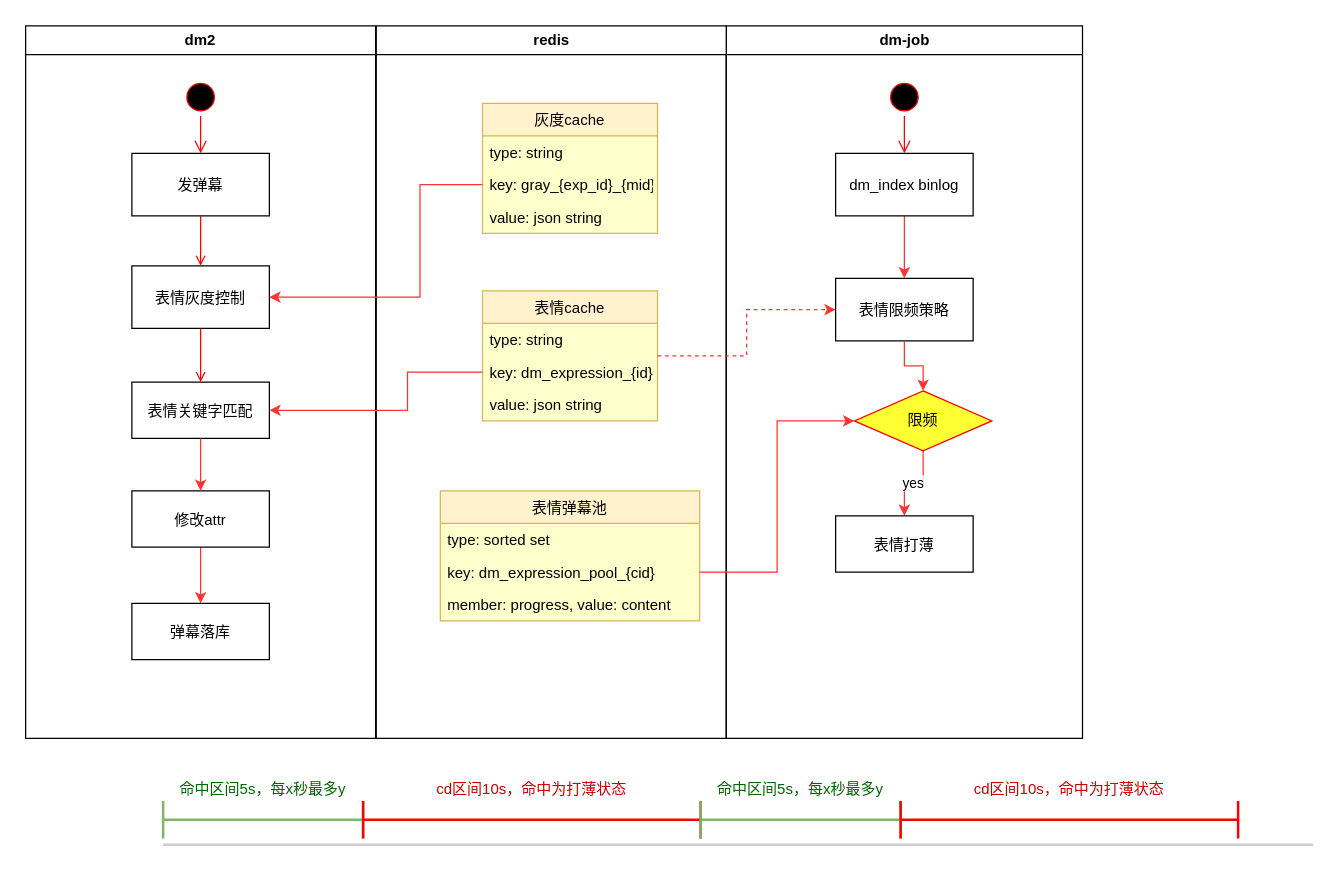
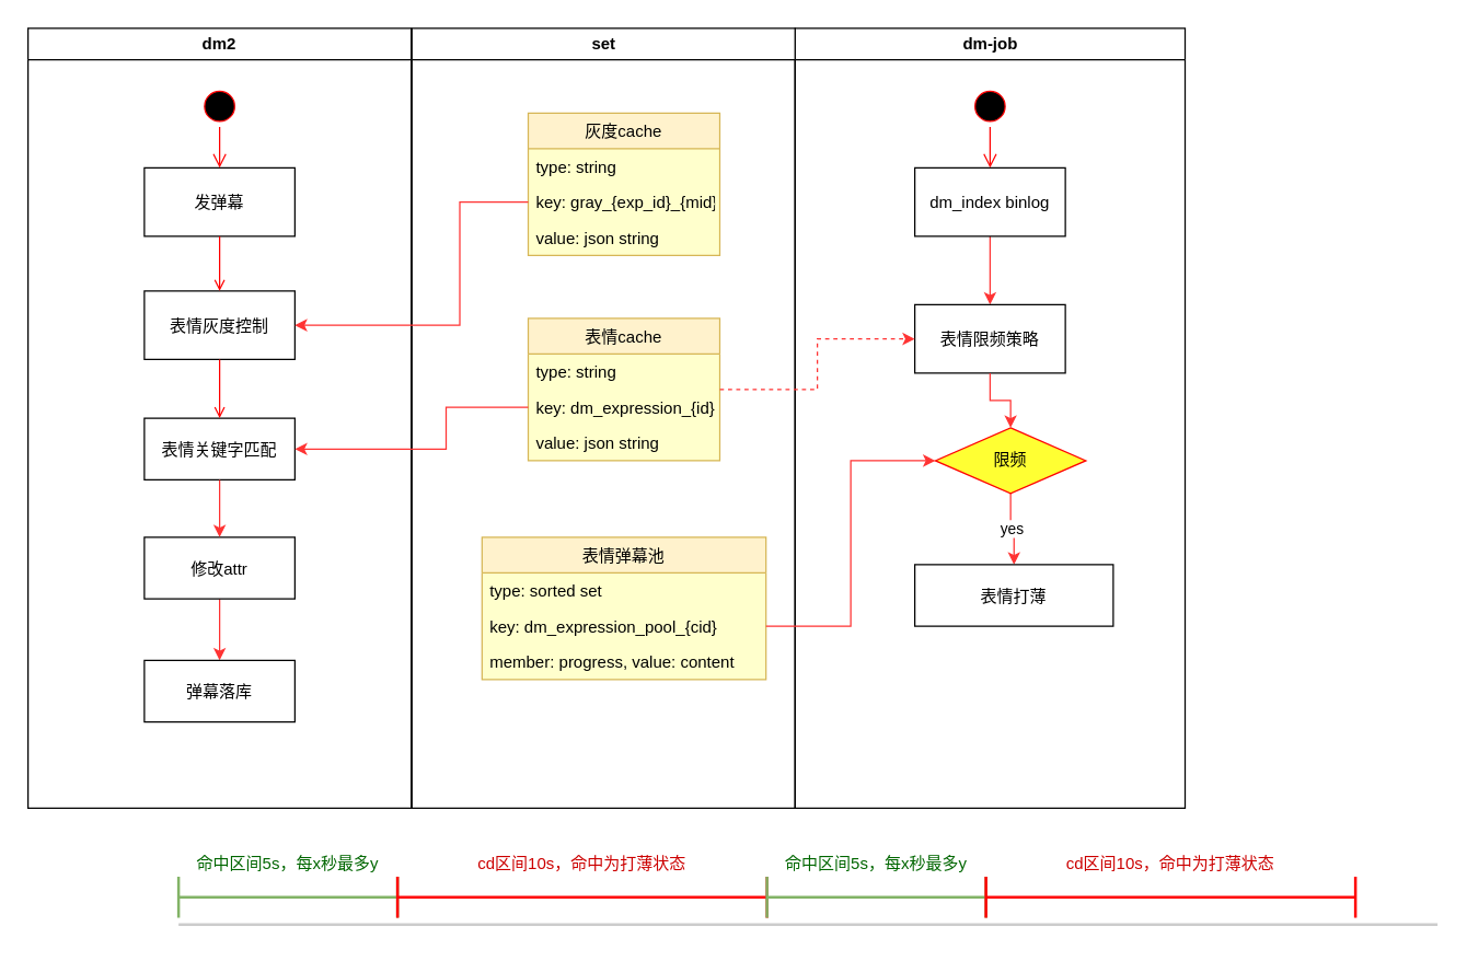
- <mxCell id="24" value="redis" style="swimlane;whiteSpace=wrap" parent="1" vertex="1"><mxGeometry x="300.5" y="20" width="280" height="570" as="geometry" /></mxCell>
+ <mxCell id="24" value="set" style="swimlane;whiteSpace=wrap" parent="1" vertex="1"><mxGeometry x="300.5" y="20" width="280" height="570" as="geometry" /></mxCell>
- <mxCell id="20" value="表情打薄" style="" parent="14" vertex="1"><mxGeometry x="87.5" y="392" width="110" height="45" as="geometry" /></mxCell>
+ <mxCell id="20" value="表情打薄" style="" parent="14" vertex="1"><mxGeometry x="87.5" y="392" width="145" height="45" as="geometry" /></mxCell>
